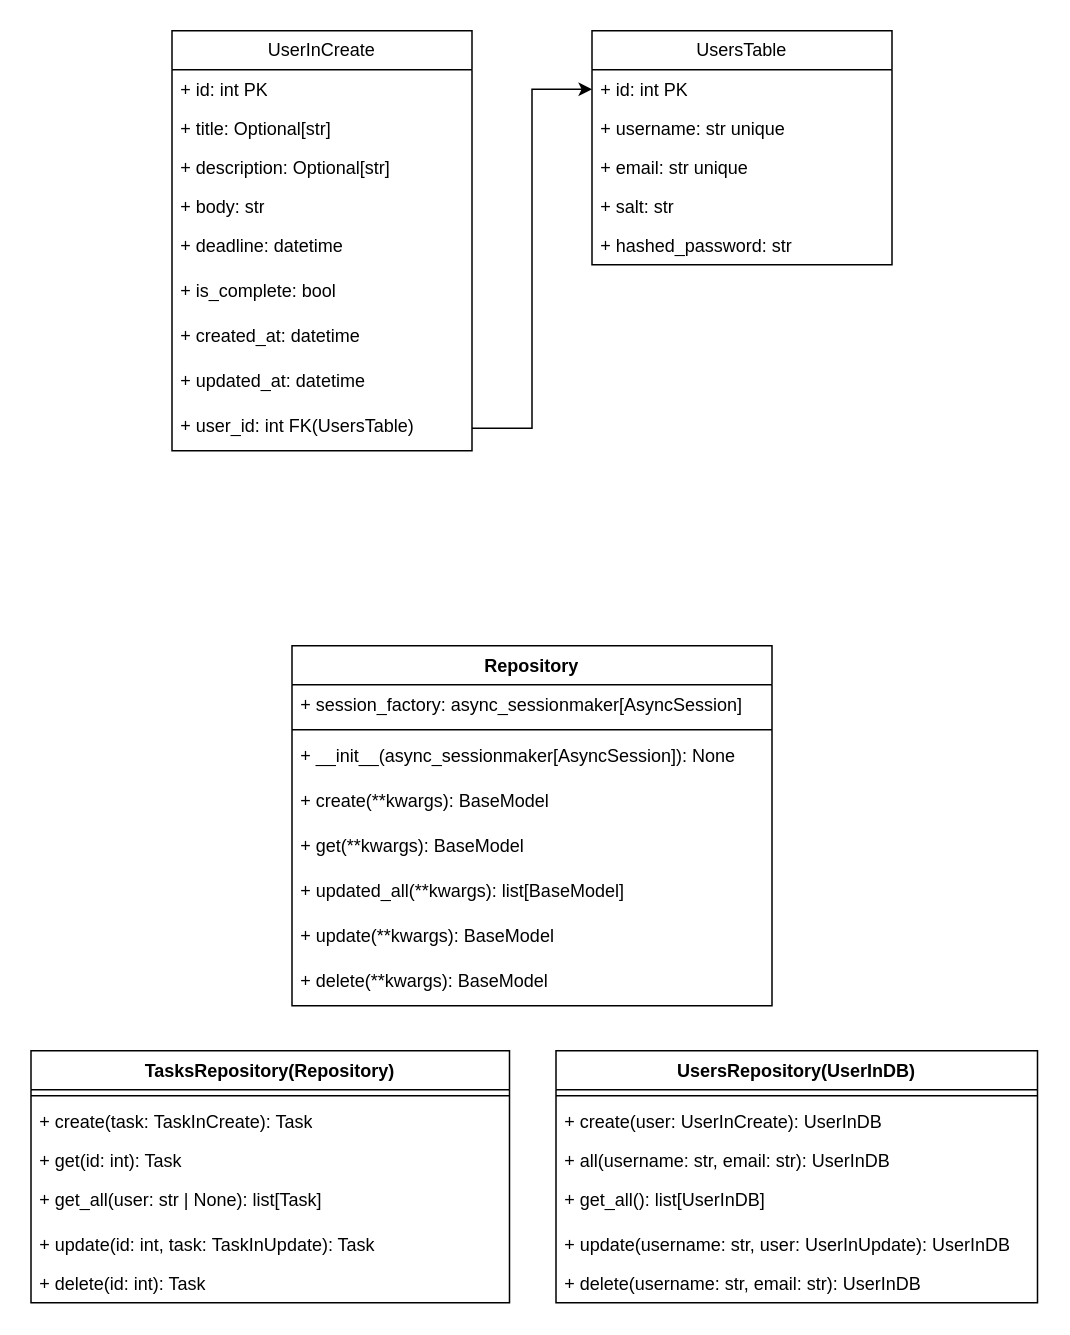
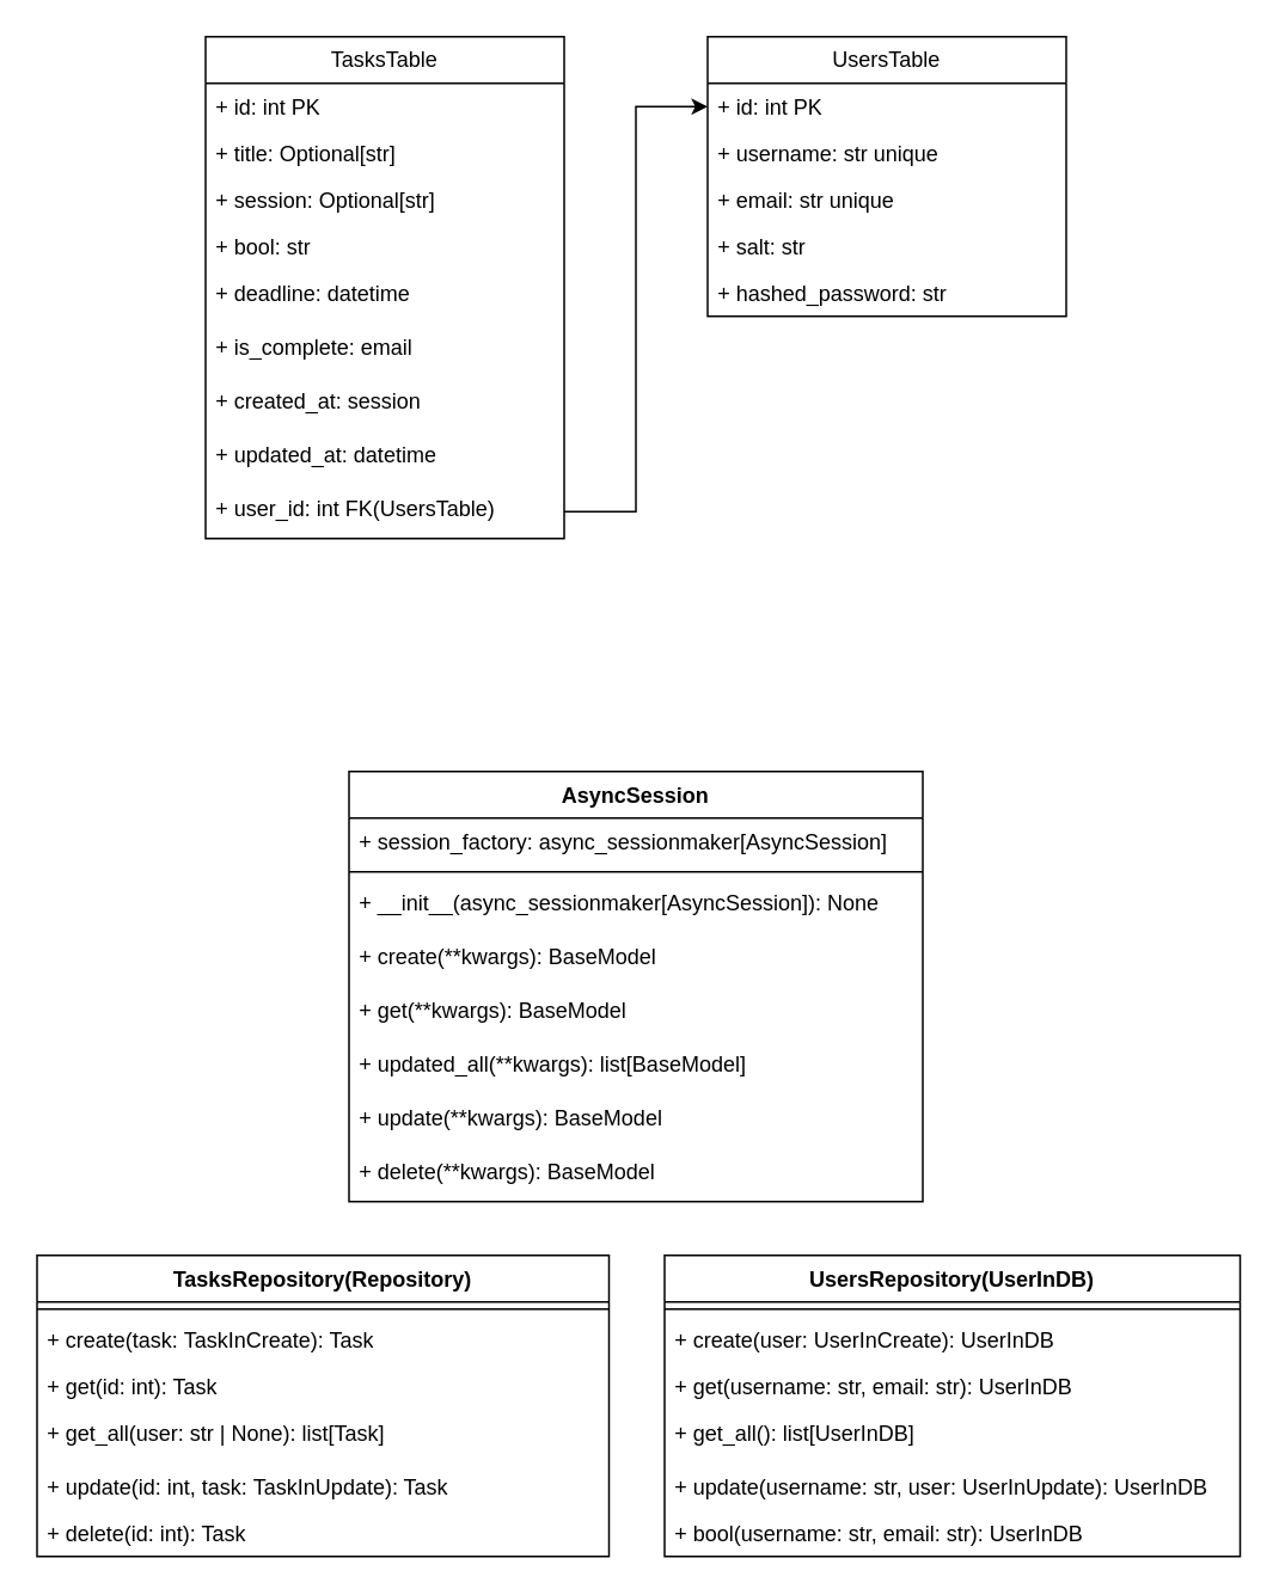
- <mxCell id="2" value="UserInCreate" style="swimlane;fontStyle=0;childLayout=stackLayout;horizontal=1;startSize=26;fillColor=none;horizontalStack=0;resizeParent=1;resizeParentMax=0;resizeLast=0;collapsible=1;marginBottom=0;whiteSpace=wrap;html=1;" parent="1" vertex="1"><mxGeometry x="114" y="20" width="200" height="280" as="geometry" /></mxCell>
+ <mxCell id="2" value="TasksTable" style="swimlane;fontStyle=0;childLayout=stackLayout;horizontal=1;startSize=26;fillColor=none;horizontalStack=0;resizeParent=1;resizeParentMax=0;resizeLast=0;collapsible=1;marginBottom=0;whiteSpace=wrap;html=1;" parent="1" vertex="1"><mxGeometry x="114" y="20" width="200" height="280" as="geometry" /></mxCell>
- <mxCell id="5" value="+ description: Optional[str]" style="text;strokeColor=none;fillColor=none;align=left;verticalAlign=top;spacingLeft=4;spacingRight=4;overflow=hidden;rotatable=0;points=[[0,0.5],[1,0.5]];portConstraint=eastwest;whiteSpace=wrap;html=1;" parent="2" vertex="1"><mxGeometry y="78" width="200" height="26" as="geometry" /></mxCell>
+ <mxCell id="5" value="+ session: Optional[str]" style="text;strokeColor=none;fillColor=none;align=left;verticalAlign=top;spacingLeft=4;spacingRight=4;overflow=hidden;rotatable=0;points=[[0,0.5],[1,0.5]];portConstraint=eastwest;whiteSpace=wrap;html=1;" parent="2" vertex="1"><mxGeometry y="78" width="200" height="26" as="geometry" /></mxCell>
- <mxCell id="6" value="+ body: str" style="text;strokeColor=none;fillColor=none;align=left;verticalAlign=top;spacingLeft=4;spacingRight=4;overflow=hidden;rotatable=0;points=[[0,0.5],[1,0.5]];portConstraint=eastwest;whiteSpace=wrap;html=1;" parent="2" vertex="1"><mxGeometry y="104" width="200" height="26" as="geometry" /></mxCell>
+ <mxCell id="6" value="+ bool: str" style="text;strokeColor=none;fillColor=none;align=left;verticalAlign=top;spacingLeft=4;spacingRight=4;overflow=hidden;rotatable=0;points=[[0,0.5],[1,0.5]];portConstraint=eastwest;whiteSpace=wrap;html=1;" parent="2" vertex="1"><mxGeometry y="104" width="200" height="26" as="geometry" /></mxCell>
- <mxCell id="8" value="+ is_complete: bool" style="text;strokeColor=none;fillColor=none;align=left;verticalAlign=top;spacingLeft=4;spacingRight=4;overflow=hidden;rotatable=0;points=[[0,0.5],[1,0.5]];portConstraint=eastwest;whiteSpace=wrap;html=1;" parent="2" vertex="1"><mxGeometry y="160" width="200" height="30" as="geometry" /></mxCell>
+ <mxCell id="8" value="+ is_complete: email" style="text;strokeColor=none;fillColor=none;align=left;verticalAlign=top;spacingLeft=4;spacingRight=4;overflow=hidden;rotatable=0;points=[[0,0.5],[1,0.5]];portConstraint=eastwest;whiteSpace=wrap;html=1;" parent="2" vertex="1"><mxGeometry y="160" width="200" height="30" as="geometry" /></mxCell>
- <mxCell id="9" value="+ created_at: datetime" style="text;strokeColor=none;fillColor=none;align=left;verticalAlign=top;spacingLeft=4;spacingRight=4;overflow=hidden;rotatable=0;points=[[0,0.5],[1,0.5]];portConstraint=eastwest;whiteSpace=wrap;html=1;" parent="2" vertex="1"><mxGeometry y="190" width="200" height="30" as="geometry" /></mxCell>
+ <mxCell id="9" value="+ created_at: session" style="text;strokeColor=none;fillColor=none;align=left;verticalAlign=top;spacingLeft=4;spacingRight=4;overflow=hidden;rotatable=0;points=[[0,0.5],[1,0.5]];portConstraint=eastwest;whiteSpace=wrap;html=1;" parent="2" vertex="1"><mxGeometry y="190" width="200" height="30" as="geometry" /></mxCell>
- <mxCell id="26" value="Repository" style="swimlane;fontStyle=1;align=center;verticalAlign=top;childLayout=stackLayout;horizontal=1;startSize=26;horizontalStack=0;resizeParent=1;resizeParentMax=0;resizeLast=0;collapsible=1;marginBottom=0;whiteSpace=wrap;html=1;" parent="1" vertex="1"><mxGeometry x="194" y="430" width="320" height="240" as="geometry" /></mxCell>
+ <mxCell id="26" value="AsyncSession" style="swimlane;fontStyle=1;align=center;verticalAlign=top;childLayout=stackLayout;horizontal=1;startSize=26;horizontalStack=0;resizeParent=1;resizeParentMax=0;resizeLast=0;collapsible=1;marginBottom=0;whiteSpace=wrap;html=1;" parent="1" vertex="1"><mxGeometry x="194" y="430" width="320" height="240" as="geometry" /></mxCell>
- <mxCell id="38" value="+ all(username: str, email: str): UserInDB" style="text;strokeColor=none;fillColor=none;align=left;verticalAlign=top;spacingLeft=4;spacingRight=4;overflow=hidden;rotatable=0;points=[[0,0.5],[1,0.5]];portConstraint=eastwest;whiteSpace=wrap;html=1;" parent="35" vertex="1"><mxGeometry y="60" width="321" height="26" as="geometry" /></mxCell>
+ <mxCell id="38" value="+ get(username: str, email: str): UserInDB" style="text;strokeColor=none;fillColor=none;align=left;verticalAlign=top;spacingLeft=4;spacingRight=4;overflow=hidden;rotatable=0;points=[[0,0.5],[1,0.5]];portConstraint=eastwest;whiteSpace=wrap;html=1;" parent="35" vertex="1"><mxGeometry y="60" width="321" height="26" as="geometry" /></mxCell>
- <mxCell id="41" value="+ delete(username: str, email: str): UserInDB" style="text;strokeColor=none;fillColor=none;align=left;verticalAlign=top;spacingLeft=4;spacingRight=4;overflow=hidden;rotatable=0;points=[[0,0.5],[1,0.5]];portConstraint=eastwest;whiteSpace=wrap;html=1;" parent="35" vertex="1"><mxGeometry y="142" width="321" height="26" as="geometry" /></mxCell>
+ <mxCell id="41" value="+ bool(username: str, email: str): UserInDB" style="text;strokeColor=none;fillColor=none;align=left;verticalAlign=top;spacingLeft=4;spacingRight=4;overflow=hidden;rotatable=0;points=[[0,0.5],[1,0.5]];portConstraint=eastwest;whiteSpace=wrap;html=1;" parent="35" vertex="1"><mxGeometry y="142" width="321" height="26" as="geometry" /></mxCell>
